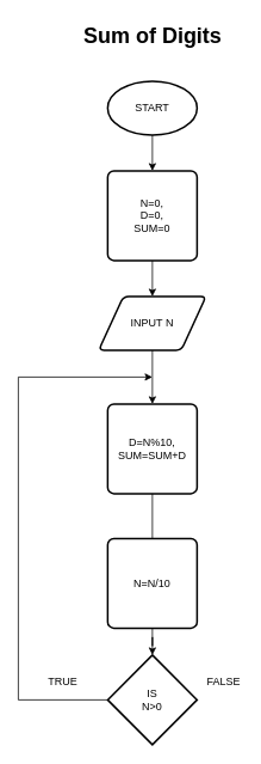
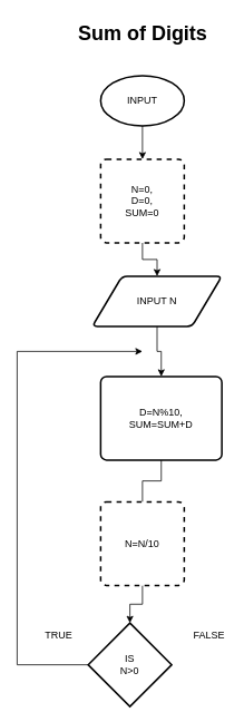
- <mxCell id="6" value="START" style="strokeWidth=2;html=1;shape=mxgraph.flowchart.start_1;whiteSpace=wrap;" vertex="1" parent="1"><mxGeometry x="120" y="90" width="100" height="60" as="geometry" /></mxCell>
+ <mxCell id="6" value="INPUT" style="strokeWidth=2;html=1;shape=mxgraph.flowchart.start_1;whiteSpace=wrap;" vertex="1" parent="1"><mxGeometry x="120" y="90" width="100" height="60" as="geometry" /></mxCell>
- <mxCell id="8" value="N=0,&lt;br&gt;D=0,&lt;br&gt;SUM=0&lt;br&gt;" style="rounded=1;whiteSpace=wrap;html=1;absoluteArcSize=1;arcSize=14;strokeWidth=2;" vertex="1" parent="1"><mxGeometry x="120" y="190" width="100" height="100" as="geometry" /></mxCell>
+ <mxCell id="8" value="N=0,&lt;br&gt;D=0,&lt;br&gt;SUM=0&lt;br&gt;" style="rounded=1;whiteSpace=wrap;html=1;absoluteArcSize=1;arcSize=14;strokeWidth=2;dashed=1;" vertex="1" parent="1"><mxGeometry x="120" y="190" width="100" height="100" as="geometry" /></mxCell>
- <mxCell id="3" value="INPUT N" style="verticalLabelPosition=middle;verticalAlign=middle;html=1;strokeWidth=2;shape=parallelogram;perimeter=parallelogramPerimeter;whiteSpace=wrap;rounded=1;arcSize=12;size=0.23;shadow=0;fillColor=#FFFFFF;labelPosition=center;align=center;" vertex="1" parent="1"><mxGeometry x="110" y="330" width="120" height="60" as="geometry" /></mxCell>
+ <mxCell id="3" value="INPUT N" style="verticalLabelPosition=middle;verticalAlign=middle;html=1;strokeWidth=2;shape=parallelogram;perimeter=parallelogramPerimeter;whiteSpace=wrap;rounded=1;arcSize=12;size=0.23;shadow=0;fillColor=#FFFFFF;labelPosition=center;align=center;" vertex="1" parent="1"><mxGeometry x="110" y="330" width="155" height="60" as="geometry" /></mxCell>
- <mxCell id="10" value="D=N%10,&lt;br&gt;SUM=SUM+D&lt;br&gt;" style="rounded=1;whiteSpace=wrap;html=1;absoluteArcSize=1;arcSize=14;strokeWidth=2;shadow=0;fillColor=#FFFFFF;" vertex="1" parent="1"><mxGeometry x="120" y="450" width="100" height="100" as="geometry" /></mxCell>
+ <mxCell id="10" value="D=N%10,&lt;br&gt;SUM=SUM+D&lt;br&gt;" style="rounded=1;whiteSpace=wrap;html=1;absoluteArcSize=1;arcSize=14;strokeWidth=2;shadow=0;fillColor=#FFFFFF;" vertex="1" parent="1"><mxGeometry x="120" y="450" width="145" height="100" as="geometry" /></mxCell>
- <mxCell id="12" value="N=N/10" style="rounded=1;whiteSpace=wrap;html=1;absoluteArcSize=1;arcSize=14;strokeWidth=2;shadow=0;fillColor=#FFFFFF;" vertex="1" parent="1"><mxGeometry x="120" y="600" width="100" height="100" as="geometry" /></mxCell>
+ <mxCell id="12" value="N=N/10" style="rounded=1;whiteSpace=wrap;html=1;absoluteArcSize=1;arcSize=14;strokeWidth=2;shadow=0;fillColor=#FFFFFF;dashed=1;" vertex="1" parent="1"><mxGeometry x="120" y="600" width="100" height="100" as="geometry" /></mxCell>
- <mxCell id="14" value="IS&lt;br&gt;N&amp;gt;0&lt;br&gt;" style="strokeWidth=2;html=1;shape=mxgraph.flowchart.decision;whiteSpace=wrap;shadow=0;fillColor=#FFFFFF;" vertex="1" parent="1"><mxGeometry x="120" y="730" width="100" height="100" as="geometry" /></mxCell>
+ <mxCell id="14" value="IS&lt;br&gt;N&amp;gt;0&lt;br&gt;" style="strokeWidth=2;html=1;shape=mxgraph.flowchart.decision;whiteSpace=wrap;shadow=0;fillColor=#FFFFFF;" vertex="1" parent="1"><mxGeometry x="105" y="745" width="100" height="100" as="geometry" /></mxCell>
